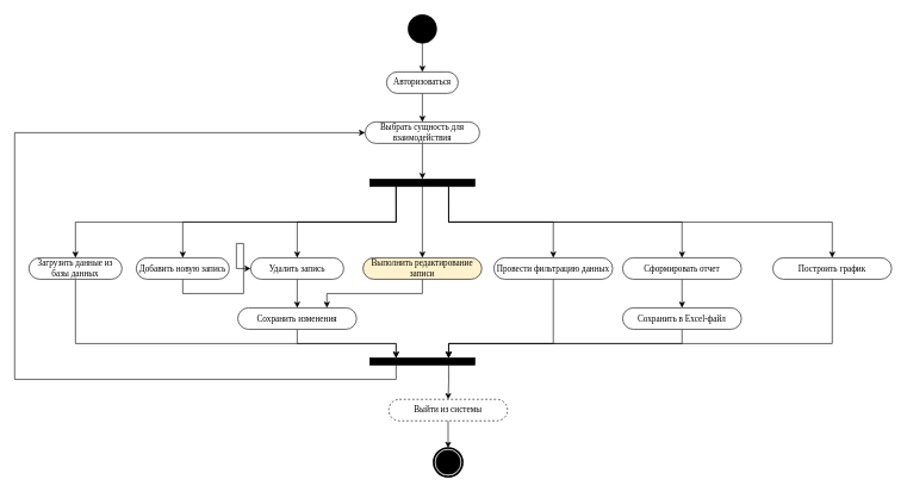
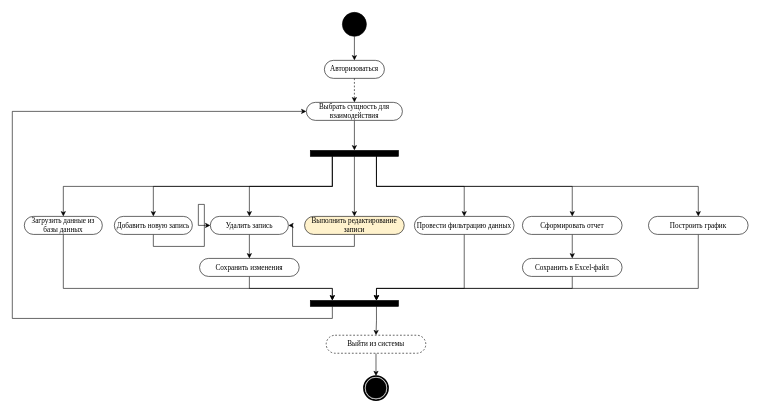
- <mxCell id="4" style="edgeStyle=orthogonalEdgeStyle;rounded=0;orthogonalLoop=1;jettySize=auto;html=1;exitX=0.5;exitY=1;exitDx=0;exitDy=0;entryX=0.5;entryY=0;entryDx=0;entryDy=0;" edge="1" parent="1" source="5" target="7"><mxGeometry relative="1" as="geometry" /></mxCell>
+ <mxCell id="4" style="edgeStyle=orthogonalEdgeStyle;rounded=0;orthogonalLoop=1;jettySize=auto;html=1;exitX=0.5;exitY=1;exitDx=0;exitDy=0;entryX=0.5;entryY=0;entryDx=0;entryDy=0;dashed=1;" edge="1" parent="1" source="5" target="7"><mxGeometry relative="1" as="geometry" /></mxCell>
- <mxCell id="31" style="edgeStyle=orthogonalEdgeStyle;rounded=0;orthogonalLoop=1;jettySize=auto;html=1;exitX=0.5;exitY=1;exitDx=0;exitDy=0;entryX=0.75;entryY=0;entryDx=0;entryDy=0;" edge="1" parent="1" source="32" target="34"><mxGeometry relative="1" as="geometry" /></mxCell>
+ <mxCell id="31" style="edgeStyle=orthogonalEdgeStyle;rounded=0;orthogonalLoop=1;jettySize=auto;html=1;exitX=0.5;exitY=1;exitDx=0;exitDy=0;" edge="1" parent="1" source="32" target="21"><mxGeometry relative="1" as="geometry" /></mxCell>
